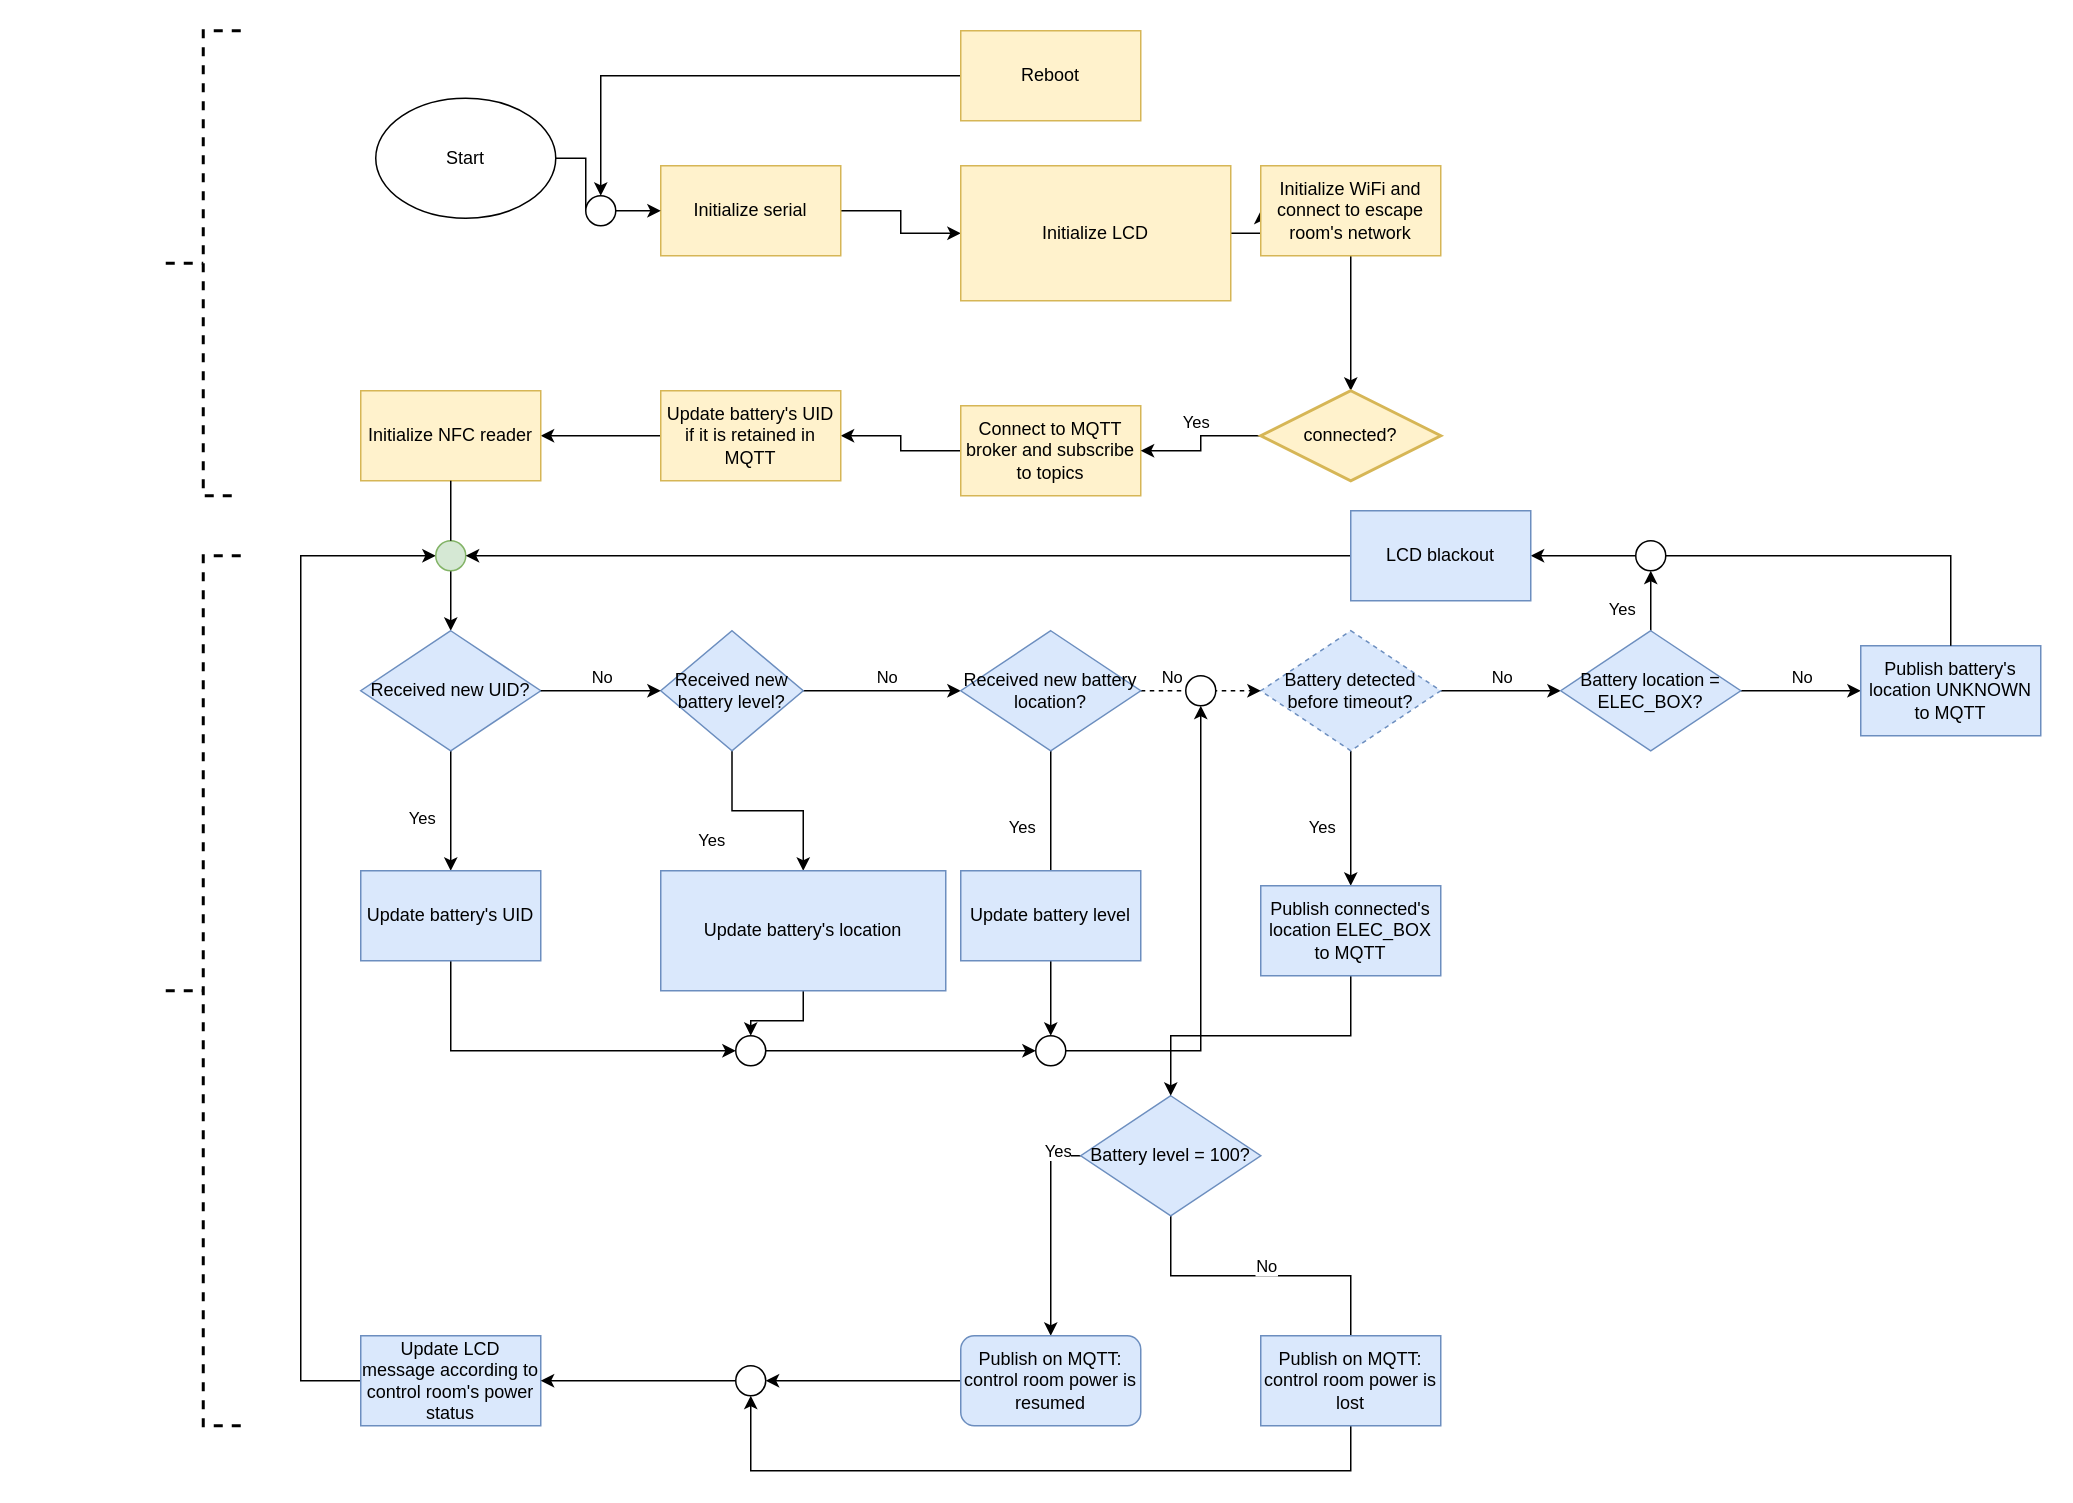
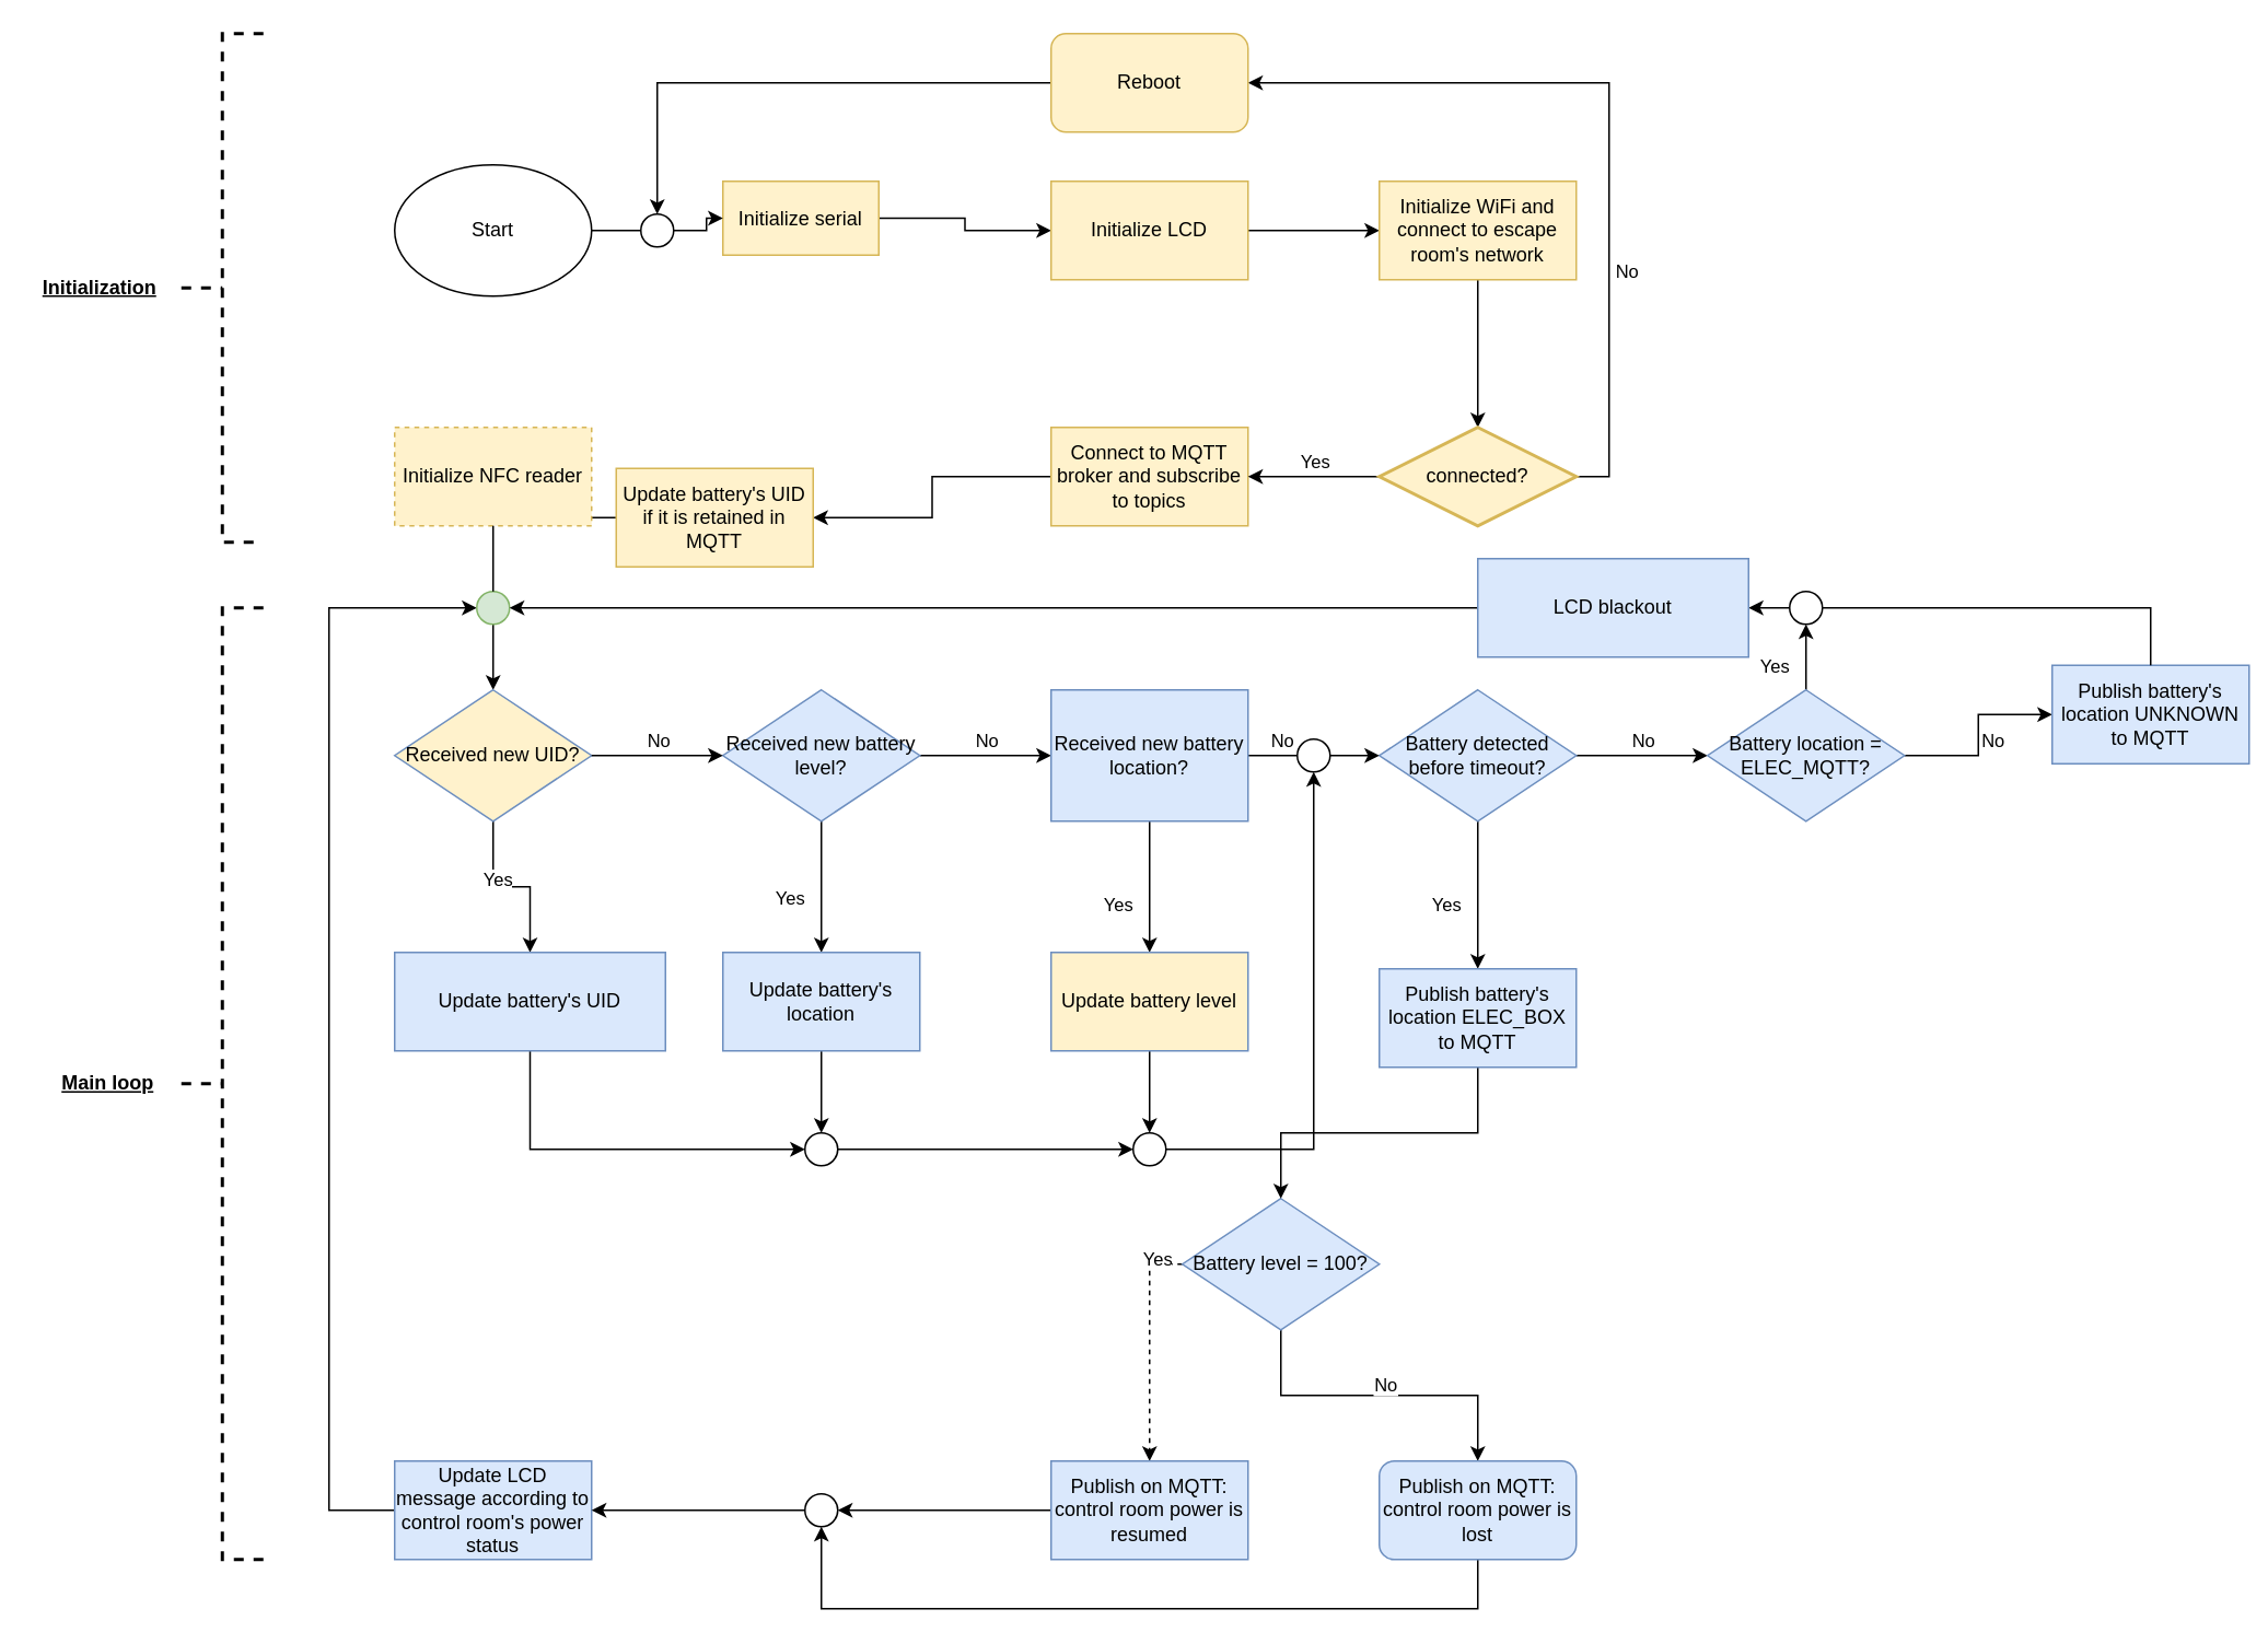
- <mxCell id="22" value="Reboot" style="rounded=0;whiteSpace=wrap;html=1;fillColor=#fff2cc;strokeColor=#d6b656;" parent="1" vertex="1"><mxGeometry x="640" y="20" width="120" height="60" as="geometry" /></mxCell>
+ <mxCell id="22" value="Reboot" style="whiteSpace=wrap;html=1;fillColor=#fff2cc;strokeColor=#d6b656;rounded=1;" parent="1" vertex="1"><mxGeometry x="640" y="20" width="120" height="60" as="geometry" /></mxCell>
+ <mxCell id="18" style="edgeStyle=orthogonalEdgeStyle;rounded=0;orthogonalLoop=1;jettySize=auto;html=1;exitX=1;exitY=0.5;exitDx=0;exitDy=0;exitPerimeter=0;entryX=1;entryY=0.5;entryDx=0;entryDy=0;endArrow=classic;endFill=1;" parent="1" source="20" target="22" edge="1"><mxGeometry relative="1" as="geometry" /></mxCell>
+ <mxCell id="19" value="No" style="edgeLabel;html=1;align=center;verticalAlign=middle;resizable=0;points=[];" parent="18" vertex="1" connectable="0"><mxGeometry x="-0.393" y="-3" relative="1" as="geometry"><mxPoint x="7" as="offset" /></mxGeometry></mxCell>
- <mxCell id="3" value="Start" style="ellipse;whiteSpace=wrap;html=1;" parent="1" vertex="1"><mxGeometry x="250" y="65" width="120" height="80" as="geometry" /></mxCell>
+ <mxCell id="3" value="Start" style="ellipse;whiteSpace=wrap;html=1;" parent="1" vertex="1"><mxGeometry x="240" y="100" width="120" height="80" as="geometry" /></mxCell>
- <mxCell id="5" value="Initialize serial" style="rounded=0;whiteSpace=wrap;html=1;fillColor=#fff2cc;strokeColor=#d6b656;" parent="1" vertex="1"><mxGeometry x="440" y="110" width="120" height="60" as="geometry" /></mxCell>
+ <mxCell id="5" value="Initialize serial" style="rounded=0;whiteSpace=wrap;html=1;fillColor=#fff2cc;strokeColor=#d6b656;" parent="1" vertex="1"><mxGeometry x="440" y="110" width="95" height="45" as="geometry" /></mxCell>
- <mxCell id="7" value="Initialize LCD" style="rounded=0;whiteSpace=wrap;html=1;fillColor=#fff2cc;strokeColor=#d6b656;" parent="1" vertex="1"><mxGeometry x="640" y="110" width="180" height="90" as="geometry" /></mxCell>
+ <mxCell id="7" value="Initialize LCD" style="rounded=0;whiteSpace=wrap;html=1;fillColor=#fff2cc;strokeColor=#d6b656;" parent="1" vertex="1"><mxGeometry x="640" y="110" width="120" height="60" as="geometry" /></mxCell>
+ <mxCell id="63" value="&lt;u&gt;&lt;b&gt;Initialization&lt;/b&gt;&lt;/u&gt;" style="text;html=1;align=center;verticalAlign=middle;resizable=0;points=[];autosize=1;strokeColor=none;fillColor=none;" parent="1" vertex="1"><mxGeometry x="20" y="165" width="80" height="20" as="geometry" /></mxCell>
- <mxCell id="24" value="Initialize NFC reader" style="whiteSpace=wrap;html=1;rounded=0;fillColor=#fff2cc;strokeColor=#d6b656;" parent="1" vertex="1"><mxGeometry x="240" y="260" width="120" height="60" as="geometry" /></mxCell>
+ <mxCell id="24" value="Initialize NFC reader" style="whiteSpace=wrap;html=1;rounded=0;fillColor=#fff2cc;strokeColor=#d6b656;dashed=1;" parent="1" vertex="1"><mxGeometry x="240" y="260" width="120" height="60" as="geometry" /></mxCell>
- <mxCell id="13" value="Update battery's UID if it is retained in MQTT" style="whiteSpace=wrap;html=1;rounded=0;fillColor=#fff2cc;strokeColor=#d6b656;" parent="1" vertex="1"><mxGeometry x="440" y="260" width="120" height="60" as="geometry" /></mxCell>
+ <mxCell id="13" value="Update battery's UID if it is retained in MQTT" style="whiteSpace=wrap;html=1;rounded=0;fillColor=#fff2cc;strokeColor=#d6b656;" parent="1" vertex="1"><mxGeometry x="375" y="285" width="120" height="60" as="geometry" /></mxCell>
- <mxCell id="11" value="Connect to MQTT broker and subscribe to topics" style="rounded=0;whiteSpace=wrap;html=1;fillColor=#fff2cc;strokeColor=#d6b656;" parent="1" vertex="1"><mxGeometry x="640" y="270" width="120" height="60" as="geometry" /></mxCell>
+ <mxCell id="11" value="Connect to MQTT broker and subscribe to topics" style="rounded=0;whiteSpace=wrap;html=1;fillColor=#fff2cc;strokeColor=#d6b656;" parent="1" vertex="1"><mxGeometry x="640" y="260" width="120" height="60" as="geometry" /></mxCell>
- <mxCell id="78" value="LCD blackout" style="whiteSpace=wrap;html=1;rounded=0;fillColor=#dae8fc;strokeColor=#6c8ebf;" parent="1" vertex="1"><mxGeometry x="900" y="340" width="120" height="60" as="geometry" /></mxCell>
+ <mxCell id="78" value="LCD blackout" style="whiteSpace=wrap;html=1;rounded=0;fillColor=#dae8fc;strokeColor=#6c8ebf;" parent="1" vertex="1"><mxGeometry x="900" y="340" width="165" height="60" as="geometry" /></mxCell>
- <mxCell id="27" value="Received new UID?" style="rhombus;whiteSpace=wrap;html=1;rounded=0;fillColor=#dae8fc;strokeColor=#6c8ebf;" parent="1" vertex="1"><mxGeometry x="240" y="420" width="120" height="80" as="geometry" /></mxCell>
+ <mxCell id="27" value="Received new UID?" style="rhombus;whiteSpace=wrap;html=1;rounded=0;fillColor=#fff2cc;strokeColor=#6c8ebf;" parent="1" vertex="1"><mxGeometry x="240" y="420" width="120" height="80" as="geometry" /></mxCell>
- <mxCell id="32" value="Received new battery level?" style="rhombus;whiteSpace=wrap;html=1;rounded=0;fillColor=#dae8fc;strokeColor=#6c8ebf;" parent="1" vertex="1"><mxGeometry x="440" y="420" width="95" height="80" as="geometry" /></mxCell>
+ <mxCell id="32" value="Received new battery level?" style="rhombus;whiteSpace=wrap;html=1;rounded=0;fillColor=#dae8fc;strokeColor=#6c8ebf;" parent="1" vertex="1"><mxGeometry x="440" y="420" width="120" height="80" as="geometry" /></mxCell>
- <mxCell id="74" value="Received new battery location?" style="rhombus;whiteSpace=wrap;html=1;fillColor=#dae8fc;strokeColor=#6c8ebf;rounded=0;" parent="1" vertex="1"><mxGeometry x="640" y="420" width="120" height="80" as="geometry" /></mxCell>
+ <mxCell id="74" value="Received new battery location?" style="whiteSpace=wrap;html=1;fillColor=#dae8fc;strokeColor=#6c8ebf;rounded=0;" parent="1" vertex="1"><mxGeometry x="640" y="420" width="120" height="80" as="geometry" /></mxCell>
- <mxCell id="72" value="" style="edgeStyle=orthogonalEdgeStyle;rounded=0;orthogonalLoop=1;jettySize=auto;html=1;endArrow=classic;endFill=1;dashed=1;" parent="1" source="74" target="43" edge="1"><mxGeometry relative="1" as="geometry" /></mxCell>
+ <mxCell id="72" value="" style="edgeStyle=orthogonalEdgeStyle;rounded=0;orthogonalLoop=1;jettySize=auto;html=1;endArrow=classic;endFill=1;" parent="1" source="74" target="43" edge="1"><mxGeometry relative="1" as="geometry" /></mxCell>
- <mxCell id="43" value="Battery detected before timeout?" style="rhombus;whiteSpace=wrap;html=1;rounded=0;fillColor=#dae8fc;strokeColor=#6c8ebf;dashed=1;" parent="1" vertex="1"><mxGeometry x="840" y="420" width="120" height="80" as="geometry" /></mxCell>
+ <mxCell id="43" value="Battery detected before timeout?" style="rhombus;whiteSpace=wrap;html=1;rounded=0;fillColor=#dae8fc;strokeColor=#6c8ebf;" parent="1" vertex="1"><mxGeometry x="840" y="420" width="120" height="80" as="geometry" /></mxCell>
- <mxCell id="59" value="Battery location = ELEC_BOX?" style="rhombus;whiteSpace=wrap;html=1;rounded=0;fillColor=#dae8fc;strokeColor=#6c8ebf;" parent="1" vertex="1"><mxGeometry x="1040" y="420" width="120" height="80" as="geometry" /></mxCell>
+ <mxCell id="59" value="Battery location = ELEC_MQTT?" style="rhombus;whiteSpace=wrap;html=1;rounded=0;fillColor=#dae8fc;strokeColor=#6c8ebf;" parent="1" vertex="1"><mxGeometry x="1040" y="420" width="120" height="80" as="geometry" /></mxCell>
- <mxCell id="60" value="Publish battery's location UNKNOWN to MQTT" style="whiteSpace=wrap;html=1;rounded=0;fillColor=#dae8fc;strokeColor=#6c8ebf;" parent="1" vertex="1"><mxGeometry x="1240" y="430" width="120" height="60" as="geometry" /></mxCell>
+ <mxCell id="60" value="Publish battery's location UNKNOWN to MQTT" style="whiteSpace=wrap;html=1;rounded=0;fillColor=#dae8fc;strokeColor=#6c8ebf;" parent="1" vertex="1"><mxGeometry x="1250" y="405" width="120" height="60" as="geometry" /></mxCell>
- <mxCell id="70" value="" style="edgeStyle=orthogonalEdgeStyle;rounded=0;orthogonalLoop=1;jettySize=auto;html=1;endArrow=none;endFill=1;" parent="1" source="74" target="76" edge="1"><mxGeometry relative="1" as="geometry" /></mxCell>
+ <mxCell id="70" value="" style="edgeStyle=orthogonalEdgeStyle;rounded=0;orthogonalLoop=1;jettySize=auto;html=1;endArrow=classic;endFill=1;" parent="1" source="74" target="76" edge="1"><mxGeometry relative="1" as="geometry" /></mxCell>
- <mxCell id="34" value="Update battery's UID" style="whiteSpace=wrap;html=1;rounded=0;fillColor=#dae8fc;strokeColor=#6c8ebf;" parent="1" vertex="1"><mxGeometry x="240" y="580" width="120" height="60" as="geometry" /></mxCell>
+ <mxCell id="34" value="Update battery's UID" style="whiteSpace=wrap;html=1;rounded=0;fillColor=#dae8fc;strokeColor=#6c8ebf;" parent="1" vertex="1"><mxGeometry x="240" y="580" width="165" height="60" as="geometry" /></mxCell>
- <mxCell id="76" value="Update battery level" style="whiteSpace=wrap;html=1;rounded=0;fillColor=#dae8fc;strokeColor=#6c8ebf;" parent="1" vertex="1"><mxGeometry x="640" y="580" width="120" height="60" as="geometry" /></mxCell>
+ <mxCell id="76" value="Update battery level" style="whiteSpace=wrap;html=1;rounded=0;fillColor=#fff2cc;strokeColor=#6c8ebf;" parent="1" vertex="1"><mxGeometry x="640" y="580" width="120" height="60" as="geometry" /></mxCell>
- <mxCell id="36" value="Update battery's location" style="whiteSpace=wrap;html=1;rounded=0;fillColor=#dae8fc;strokeColor=#6c8ebf;" parent="1" vertex="1"><mxGeometry x="440" y="580" width="190" height="80" as="geometry" /></mxCell>
+ <mxCell id="36" value="Update battery's location" style="whiteSpace=wrap;html=1;rounded=0;fillColor=#dae8fc;strokeColor=#6c8ebf;" parent="1" vertex="1"><mxGeometry x="440" y="580" width="120" height="60" as="geometry" /></mxCell>
- <mxCell id="54" value="Publish connected's location ELEC_BOX to MQTT" style="whiteSpace=wrap;html=1;rounded=0;fillColor=#dae8fc;strokeColor=#6c8ebf;" parent="1" vertex="1"><mxGeometry x="840" y="590" width="120" height="60" as="geometry" /></mxCell>
+ <mxCell id="54" value="Publish battery's location ELEC_BOX to MQTT" style="whiteSpace=wrap;html=1;rounded=0;fillColor=#dae8fc;strokeColor=#6c8ebf;" parent="1" vertex="1"><mxGeometry x="840" y="590" width="120" height="60" as="geometry" /></mxCell>
+ <mxCell id="64" value="&lt;u&gt;&lt;b&gt;Main loop&lt;br&gt;&lt;/b&gt;&lt;/u&gt;" style="text;html=1;align=center;verticalAlign=middle;resizable=0;points=[];autosize=1;strokeColor=none;fillColor=none;" parent="1" vertex="1"><mxGeometry x="30" y="650" width="70" height="20" as="geometry" /></mxCell>
- <mxCell id="46" style="edgeStyle=orthogonalEdgeStyle;rounded=0;orthogonalLoop=1;jettySize=auto;html=1;exitX=0;exitY=0.5;exitDx=0;exitDy=0;entryX=0.5;entryY=0;entryDx=0;entryDy=0;" edge="1" parent="1" source="48" target="85"><mxGeometry relative="1" as="geometry" /></mxCell>
+ <mxCell id="46" style="edgeStyle=orthogonalEdgeStyle;rounded=0;orthogonalLoop=1;jettySize=auto;html=1;exitX=0;exitY=0.5;exitDx=0;exitDy=0;entryX=0.5;entryY=0;entryDx=0;entryDy=0;dashed=1;" edge="1" parent="1" source="48" target="85"><mxGeometry relative="1" as="geometry" /></mxCell>
- <mxCell id="44" value="" style="edgeStyle=orthogonalEdgeStyle;rounded=0;orthogonalLoop=1;jettySize=auto;html=1;endArrow=none;endFill=1;" parent="1" source="48" target="50" edge="1"><mxGeometry relative="1" as="geometry" /></mxCell>
+ <mxCell id="44" value="" style="edgeStyle=orthogonalEdgeStyle;rounded=0;orthogonalLoop=1;jettySize=auto;html=1;endArrow=classic;endFill=1;" parent="1" source="48" target="50" edge="1"><mxGeometry relative="1" as="geometry" /></mxCell>
- <mxCell id="85" value="Publish on MQTT: control room power is resumed" style="whiteSpace=wrap;html=1;fillColor=#dae8fc;strokeColor=#6c8ebf;rounded=1;" vertex="1" parent="1"><mxGeometry x="640" y="890" width="120" height="60" as="geometry" /></mxCell>
+ <mxCell id="85" value="Publish on MQTT: control room power is resumed" style="whiteSpace=wrap;html=1;fillColor=#dae8fc;strokeColor=#6c8ebf;rounded=0;" vertex="1" parent="1"><mxGeometry x="640" y="890" width="120" height="60" as="geometry" /></mxCell>
- <mxCell id="50" value="Publish on MQTT: control room power is lost" style="whiteSpace=wrap;html=1;rounded=0;fillColor=#dae8fc;strokeColor=#6c8ebf;" parent="1" vertex="1"><mxGeometry x="840" y="890" width="120" height="60" as="geometry" /></mxCell>
+ <mxCell id="50" value="Publish on MQTT: control room power is lost" style="whiteSpace=wrap;html=1;fillColor=#dae8fc;strokeColor=#6c8ebf;rounded=1;" parent="1" vertex="1"><mxGeometry x="840" y="890" width="120" height="60" as="geometry" /></mxCell>
